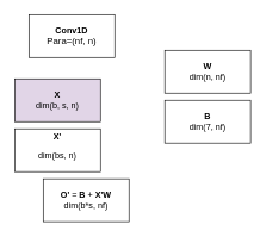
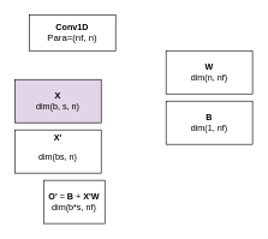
- <mxCell id="2" value="&lt;b&gt;Conv1D&lt;br&gt;&lt;/b&gt;&lt;font style=&quot;font-size: 13px&quot;&gt;Para=(nf, n)&lt;/font&gt;" style="rounded=0;whiteSpace=wrap;html=1;" vertex="1" parent="1"><mxGeometry x="40" y="20" width="120" height="60" as="geometry" /></mxCell>
+ <mxCell id="2" value="&lt;b&gt;Conv1D&lt;br&gt;&lt;/b&gt;&lt;font style=&quot;font-size: 13px&quot;&gt;Para=(nf, n)&lt;/font&gt;" style="rounded=0;whiteSpace=wrap;html=1;" vertex="1" parent="1"><mxGeometry x="40" y="20" width="120" height="50" as="geometry" /></mxCell>
- <mxCell id="4" value="&lt;b&gt;B&lt;br&gt;&lt;/b&gt;dim(7, nf)" style="rounded=0;whiteSpace=wrap;html=1;" vertex="1" parent="1"><mxGeometry x="230" y="140" width="120" height="60" as="geometry" /></mxCell>
+ <mxCell id="4" value="&lt;b&gt;B&lt;br&gt;&lt;/b&gt;dim(1, nf)" style="rounded=0;whiteSpace=wrap;html=1;" vertex="1" parent="1"><mxGeometry x="230" y="140" width="120" height="60" as="geometry" /></mxCell>
- <mxCell id="7" value="&lt;b&gt;O'&lt;/b&gt; = &lt;b&gt;B&lt;/b&gt; + &lt;b&gt;X'W&lt;/b&gt;&lt;br&gt;dim(b*s, nf)" style="rounded=0;whiteSpace=wrap;html=1;" vertex="1" parent="1"><mxGeometry x="60" y="250" width="120" height="60" as="geometry" /></mxCell>
+ <mxCell id="7" value="&lt;b&gt;O'&lt;/b&gt; = &lt;b&gt;B&lt;/b&gt; + &lt;b&gt;X'W&lt;/b&gt;&lt;br&gt;dim(b*s, nf)" style="rounded=0;whiteSpace=wrap;html=1;" vertex="1" parent="1"><mxGeometry x="60" y="250" width="85" height="60" as="geometry" /></mxCell>
